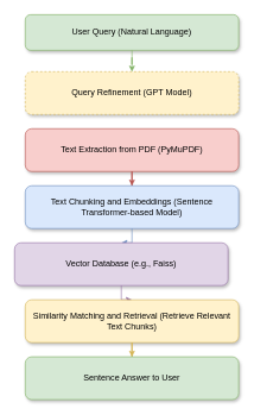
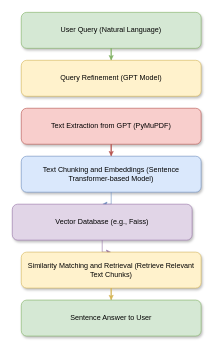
- <mxCell id="2" value="User Query (Natural Language)" style="rounded=1;whiteSpace=wrap;html=1;fillColor=#d5e8d4;strokeColor=#82b366;shadow=1;" vertex="1" parent="1"><mxGeometry x="35" y="20" width="300" height="50" as="geometry" /></mxCell>
+ <mxCell id="2" value="User Query (Natural Language)" style="rounded=1;whiteSpace=wrap;html=1;fillColor=#d5e8d4;strokeColor=#82b366;shadow=1;" vertex="1" parent="1"><mxGeometry x="35" y="20" width="300" height="60" as="geometry" /></mxCell>
- <mxCell id="4" value="Query Refinement (GPT Model)" style="rounded=1;whiteSpace=wrap;html=1;fillColor=#fff2cc;strokeColor=#d6b656;shadow=1;dashed=1;" vertex="1" parent="1"><mxGeometry x="35" y="100" width="300" height="60" as="geometry" /></mxCell>
+ <mxCell id="4" value="Query Refinement (GPT Model)" style="rounded=1;whiteSpace=wrap;html=1;fillColor=#fff2cc;strokeColor=#d6b656;shadow=1;" vertex="1" parent="1"><mxGeometry x="35" y="100" width="300" height="60" as="geometry" /></mxCell>
- <mxCell id="5" value="Text Extraction from PDF (PyMuPDF)" style="rounded=1;whiteSpace=wrap;html=1;fillColor=#f8cecc;strokeColor=#b85450;shadow=1;" vertex="1" parent="1"><mxGeometry x="35" y="180" width="300" height="60" as="geometry" /></mxCell>
+ <mxCell id="5" value="Text Extraction from GPT (PyMuPDF)" style="rounded=1;whiteSpace=wrap;html=1;fillColor=#f8cecc;strokeColor=#b85450;shadow=1;" vertex="1" parent="1"><mxGeometry x="35" y="180" width="300" height="60" as="geometry" /></mxCell>
